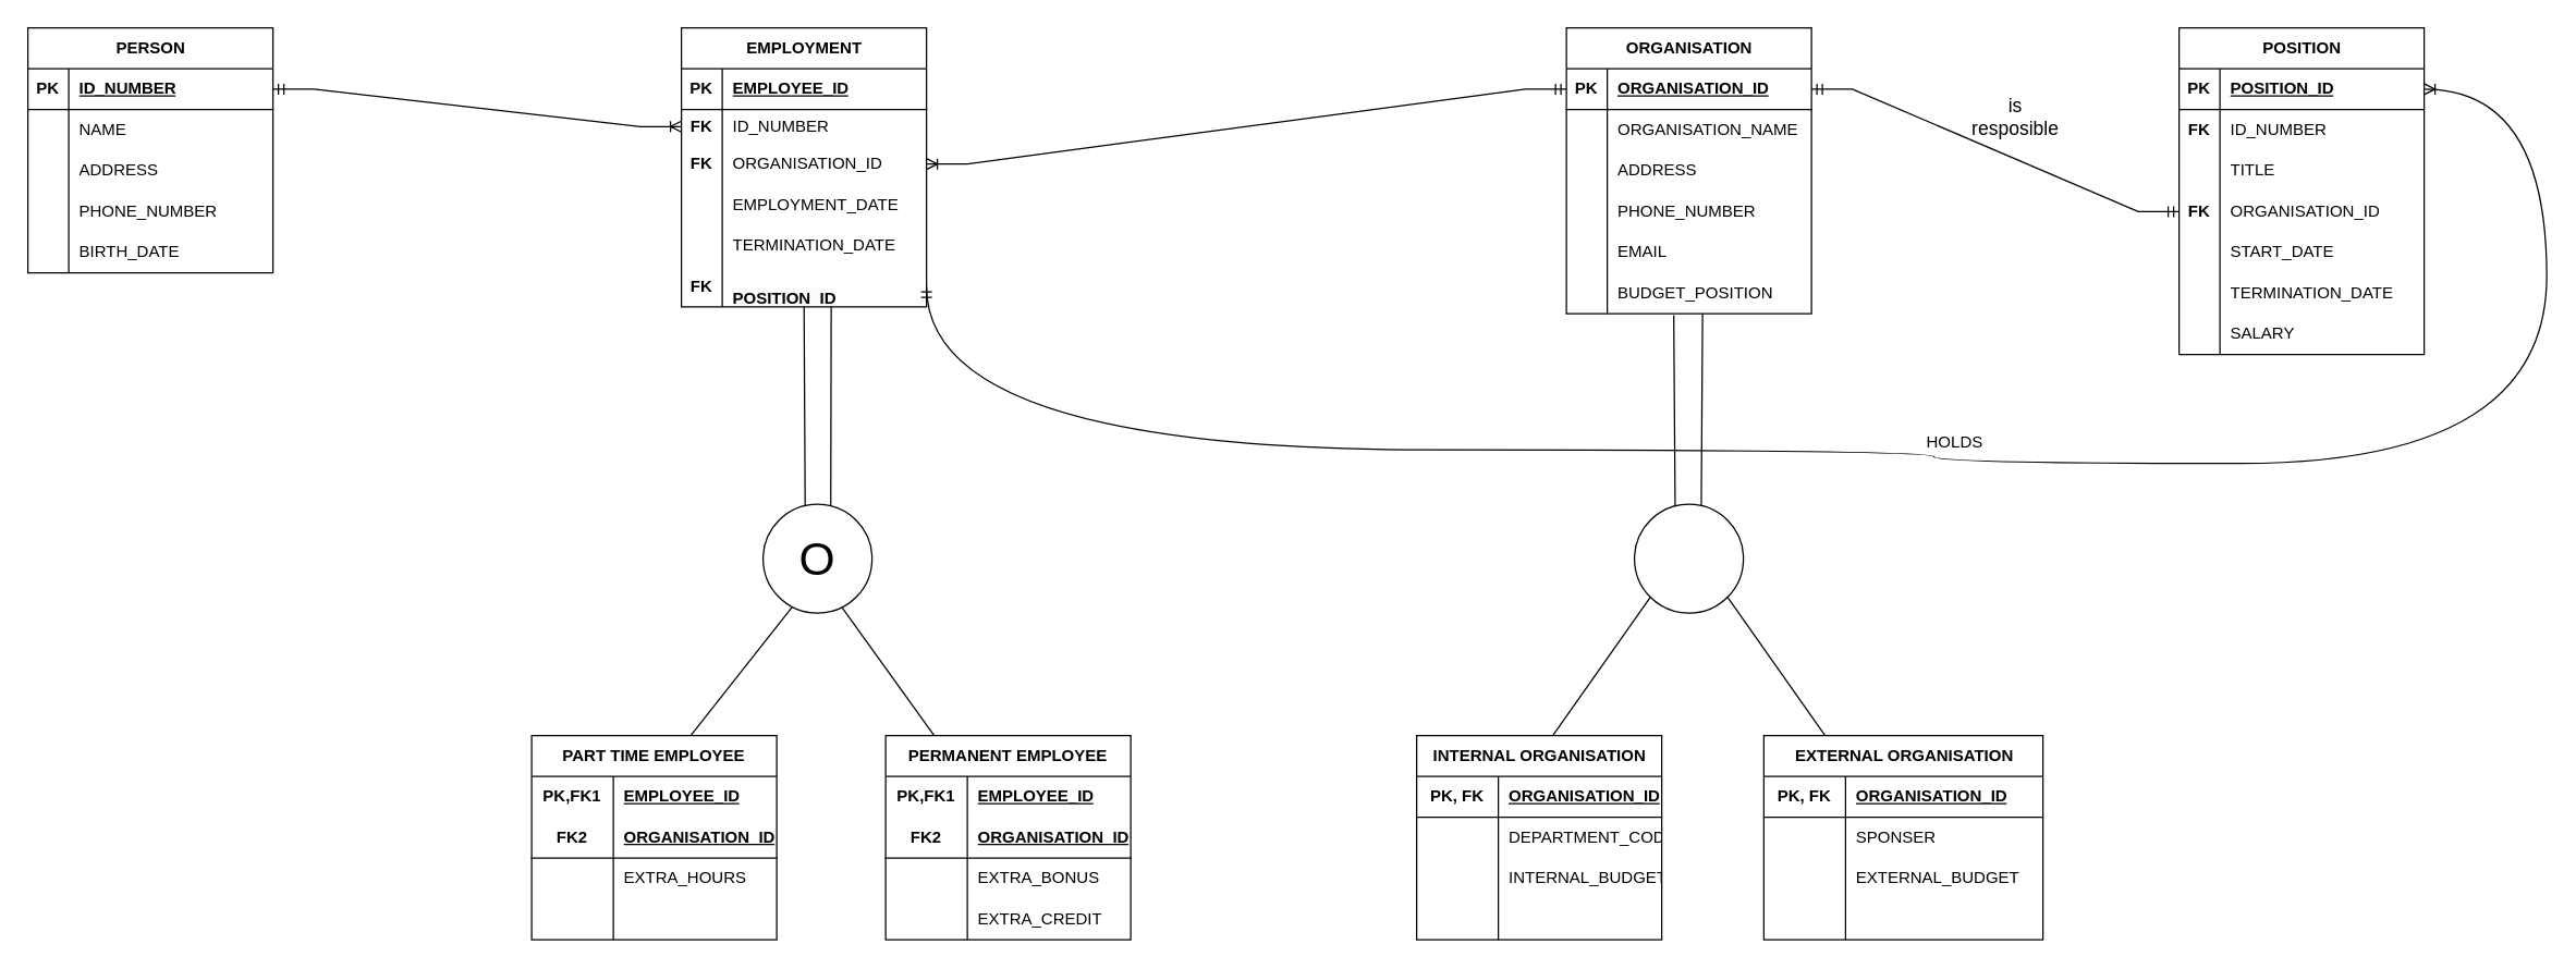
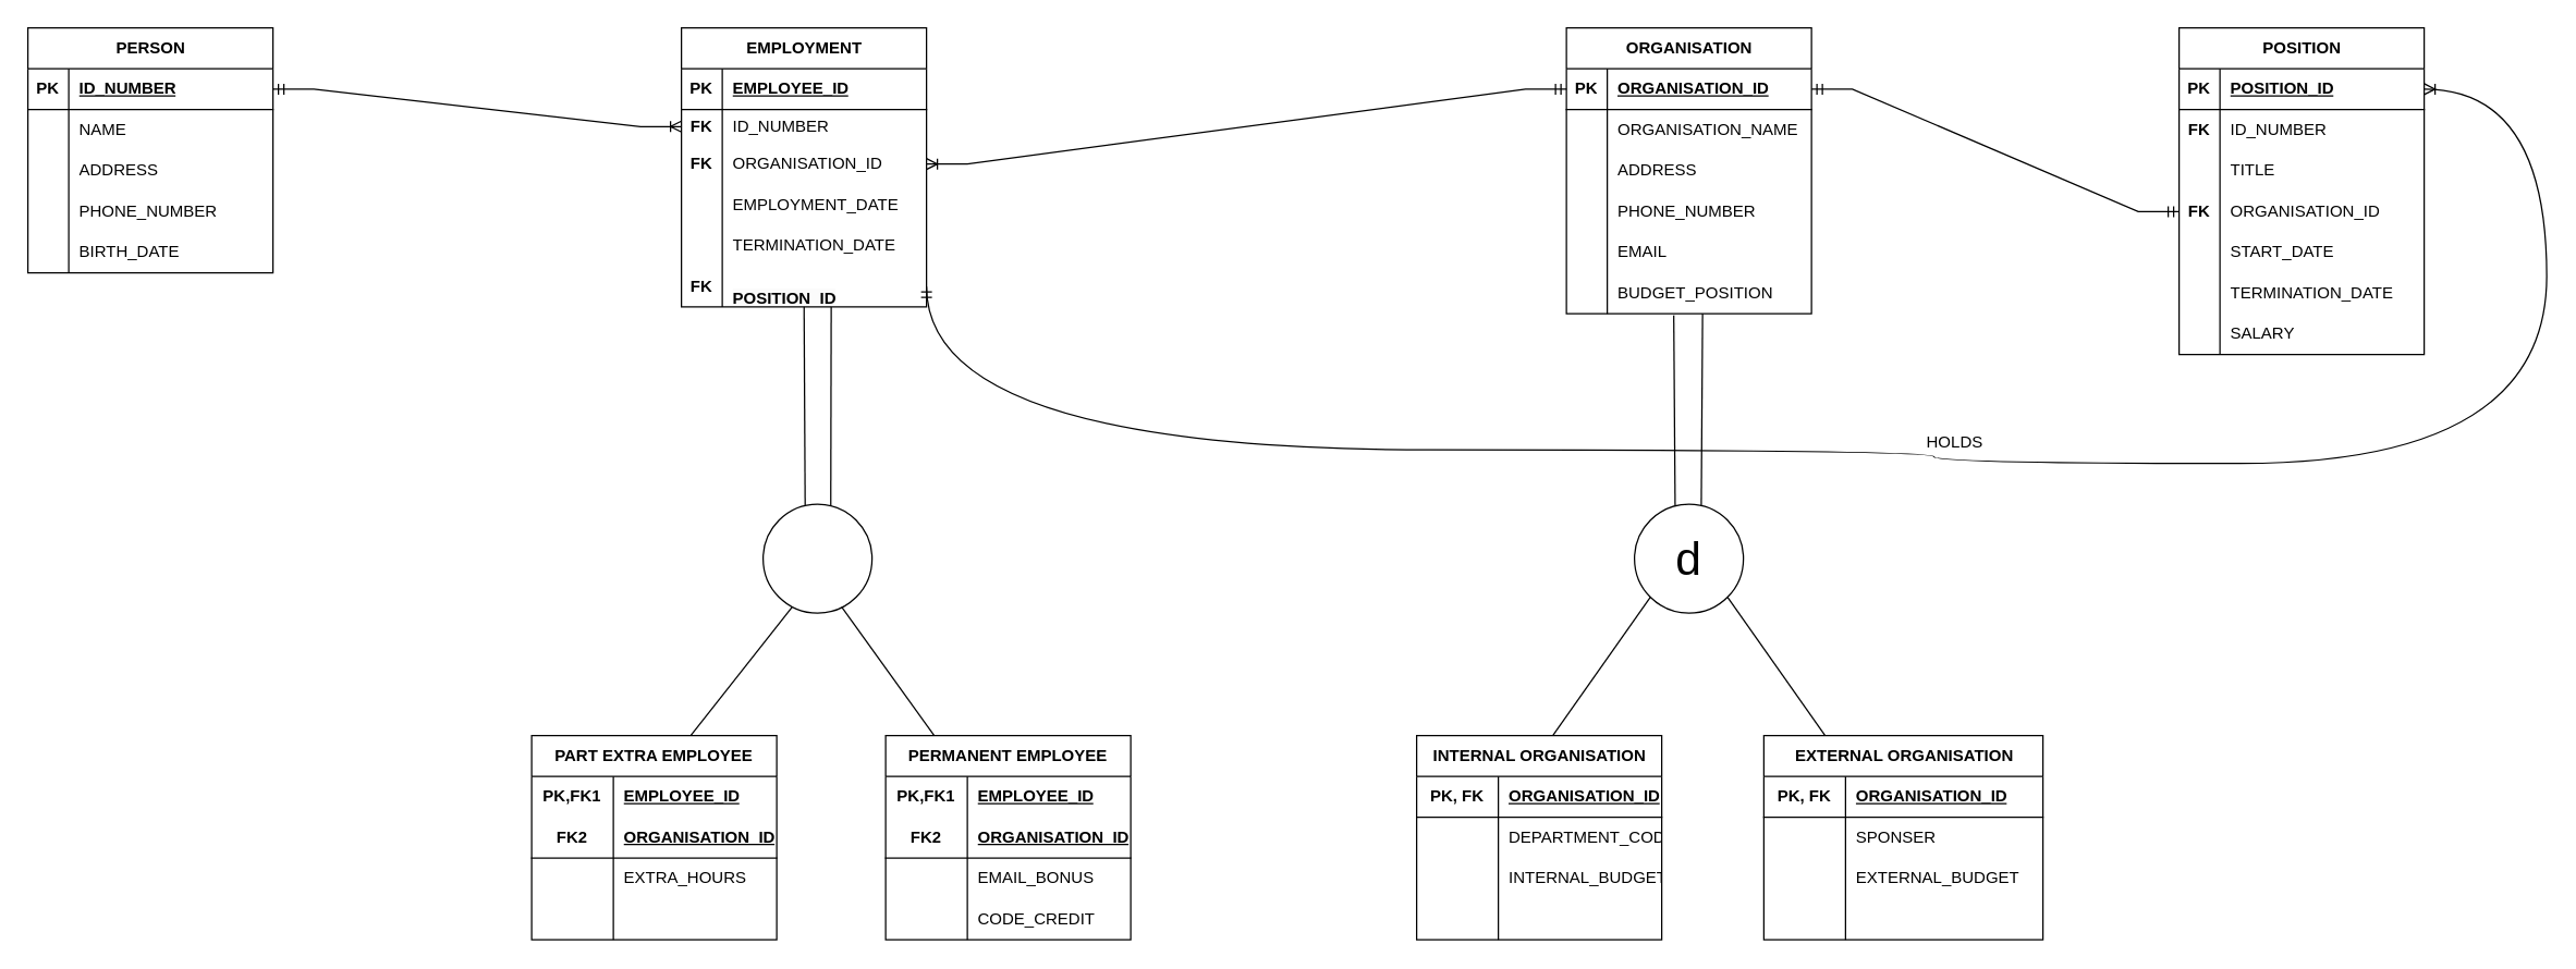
- <mxCell id="147" value="&lt;font style=&quot;font-size: 14px;&quot;&gt;is resposible&lt;/font&gt;" style="text;html=1;align=center;verticalAlign=middle;whiteSpace=wrap;rounded=0;" vertex="1" parent="1"><mxGeometry x="1450" y="70" width="60" height="30" as="geometry" /></mxCell>
- <mxCell id="144" value="&lt;span style=&quot;font-size: 34px;&quot;&gt;O&lt;/span&gt;" style="text;html=1;align=center;verticalAlign=middle;whiteSpace=wrap;rounded=0;" parent="1" vertex="1"><mxGeometry x="570" y="375" width="60" height="70" as="geometry" /></mxCell>
+ <mxCell id="143" value="&lt;font style=&quot;font-size: 34px;&quot;&gt;d&lt;/font&gt;" style="text;html=1;align=center;verticalAlign=middle;whiteSpace=wrap;rounded=0;" parent="1" vertex="1"><mxGeometry x="1210" y="375" width="60" height="70" as="geometry" /></mxCell>
- <mxCell id="63" value="PART TIME EMPLOYEE" style="shape=table;startSize=30;container=1;collapsible=1;childLayout=tableLayout;fixedRows=1;rowLines=0;fontStyle=1;align=center;resizeLast=1;html=1;whiteSpace=wrap;" parent="1" vertex="1"><mxGeometry x="390" y="540" width="180" height="150" as="geometry" /></mxCell>
+ <mxCell id="63" value="PART EXTRA EMPLOYEE" style="shape=table;startSize=30;container=1;collapsible=1;childLayout=tableLayout;fixedRows=1;rowLines=0;fontStyle=1;align=center;resizeLast=1;html=1;whiteSpace=wrap;" parent="1" vertex="1"><mxGeometry x="390" y="540" width="180" height="150" as="geometry" /></mxCell>
- <mxCell id="85" value="EXTRA_BONUS" style="shape=partialRectangle;connectable=0;fillColor=none;top=0;left=0;bottom=0;right=0;align=left;spacingLeft=6;overflow=hidden;html=1;whiteSpace=wrap;" parent="83" vertex="1"><mxGeometry x="60" width="120" height="30" as="geometry"><mxRectangle width="120" height="30" as="alternateBounds" /></mxGeometry></mxCell>
+ <mxCell id="85" value="EMAIL_BONUS" style="shape=partialRectangle;connectable=0;fillColor=none;top=0;left=0;bottom=0;right=0;align=left;spacingLeft=6;overflow=hidden;html=1;whiteSpace=wrap;" parent="83" vertex="1"><mxGeometry x="60" width="120" height="30" as="geometry"><mxRectangle width="120" height="30" as="alternateBounds" /></mxGeometry></mxCell>
- <mxCell id="88" value="EXTRA_CREDIT" style="shape=partialRectangle;connectable=0;fillColor=none;top=0;left=0;bottom=0;right=0;align=left;spacingLeft=6;overflow=hidden;html=1;whiteSpace=wrap;" parent="86" vertex="1"><mxGeometry x="60" width="120" height="30" as="geometry"><mxRectangle width="120" height="30" as="alternateBounds" /></mxGeometry></mxCell>
+ <mxCell id="88" value="CODE_CREDIT" style="shape=partialRectangle;connectable=0;fillColor=none;top=0;left=0;bottom=0;right=0;align=left;spacingLeft=6;overflow=hidden;html=1;whiteSpace=wrap;" parent="86" vertex="1"><mxGeometry x="60" width="120" height="30" as="geometry"><mxRectangle width="120" height="30" as="alternateBounds" /></mxGeometry></mxCell>
